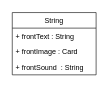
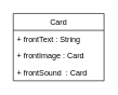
- <mxCell id="2" value="String" style="swimlane;fontStyle=0;childLayout=stackLayout;horizontal=1;startSize=26;fillColor=none;horizontalStack=0;resizeParent=1;resizeParentMax=0;resizeLast=0;collapsible=1;marginBottom=0;" vertex="1" parent="1"><mxGeometry x="20" y="20" width="140" height="104" as="geometry" /></mxCell>
+ <mxCell id="2" value="Card" style="swimlane;fontStyle=0;childLayout=stackLayout;horizontal=1;startSize=26;fillColor=none;horizontalStack=0;resizeParent=1;resizeParentMax=0;resizeLast=0;collapsible=1;marginBottom=0;" vertex="1" parent="1"><mxGeometry x="20" y="20" width="140" height="104" as="geometry" /></mxCell>
- <mxCell id="5" value="+ frontSound  : String" style="text;strokeColor=none;fillColor=none;align=left;verticalAlign=top;spacingLeft=4;spacingRight=4;overflow=hidden;rotatable=0;points=[[0,0.5],[1,0.5]];portConstraint=eastwest;" vertex="1" parent="2"><mxGeometry y="78" width="140" height="26" as="geometry" /></mxCell>
+ <mxCell id="5" value="+ frontSound  : Card" style="text;strokeColor=none;fillColor=none;align=left;verticalAlign=top;spacingLeft=4;spacingRight=4;overflow=hidden;rotatable=0;points=[[0,0.5],[1,0.5]];portConstraint=eastwest;" vertex="1" parent="2"><mxGeometry y="78" width="140" height="26" as="geometry" /></mxCell>
